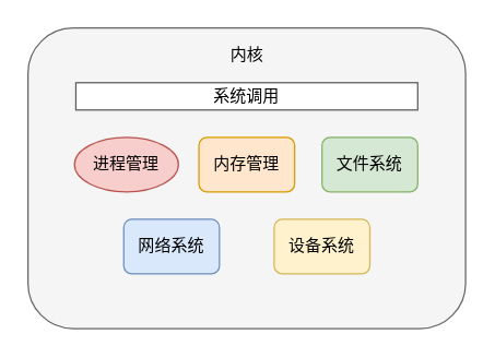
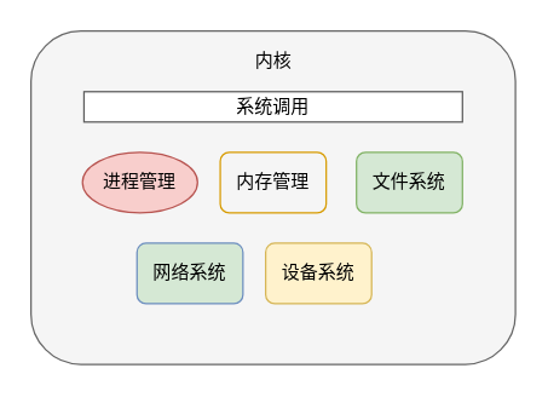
- <mxCell id="6" value="内存管理" style="rounded=1;whiteSpace=wrap;html=1;shadow=0;glass=0;strokeColor=#d79b00;fontFamily=Helvetica;fillColor=#ffe6cc;" vertex="1" parent="1"><mxGeometry x="145" y="100" width="70" height="40" as="geometry" /></mxCell>
+ <mxCell id="6" value="内存管理" style="rounded=1;whiteSpace=wrap;html=1;shadow=0;glass=0;strokeColor=#d79b00;fontFamily=Helvetica;fillColor=#f5f5f5;" vertex="1" parent="1"><mxGeometry x="145" y="100" width="70" height="40" as="geometry" /></mxCell>
- <mxCell id="8" value="网络系统" style="rounded=1;whiteSpace=wrap;html=1;shadow=0;glass=0;strokeColor=#6c8ebf;fontFamily=Helvetica;fillColor=#dae8fc;" vertex="1" parent="1"><mxGeometry x="90" y="160" width="70" height="40" as="geometry" /></mxCell>
+ <mxCell id="8" value="网络系统" style="rounded=1;whiteSpace=wrap;html=1;shadow=0;glass=0;strokeColor=#6c8ebf;fontFamily=Helvetica;fillColor=#d5e8d4;" vertex="1" parent="1"><mxGeometry x="90" y="160" width="70" height="40" as="geometry" /></mxCell>
- <mxCell id="9" value="设备系统" style="rounded=1;whiteSpace=wrap;html=1;shadow=0;glass=0;strokeColor=#d6b656;fontFamily=Helvetica;fillColor=#fff2cc;" vertex="1" parent="1"><mxGeometry x="200" y="160" width="70" height="40" as="geometry" /></mxCell>
+ <mxCell id="9" value="设备系统" style="rounded=1;whiteSpace=wrap;html=1;shadow=0;glass=0;strokeColor=#d6b656;fontFamily=Helvetica;fillColor=#fff2cc;" vertex="1" parent="1"><mxGeometry x="175" y="160" width="70" height="40" as="geometry" /></mxCell>
